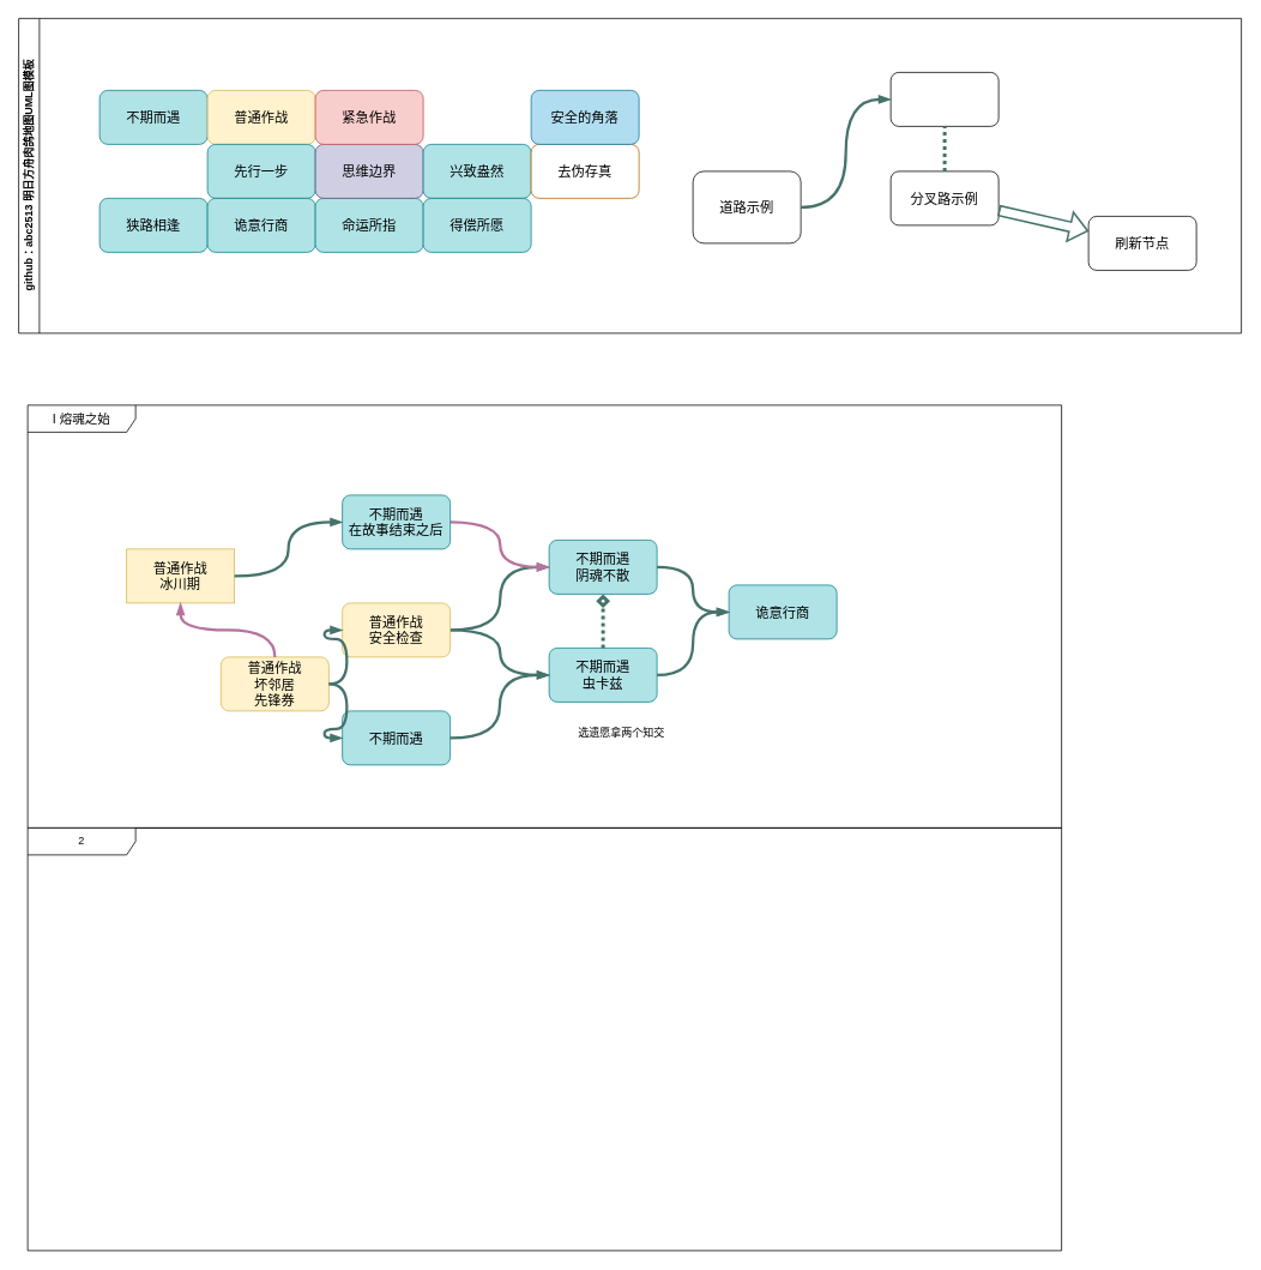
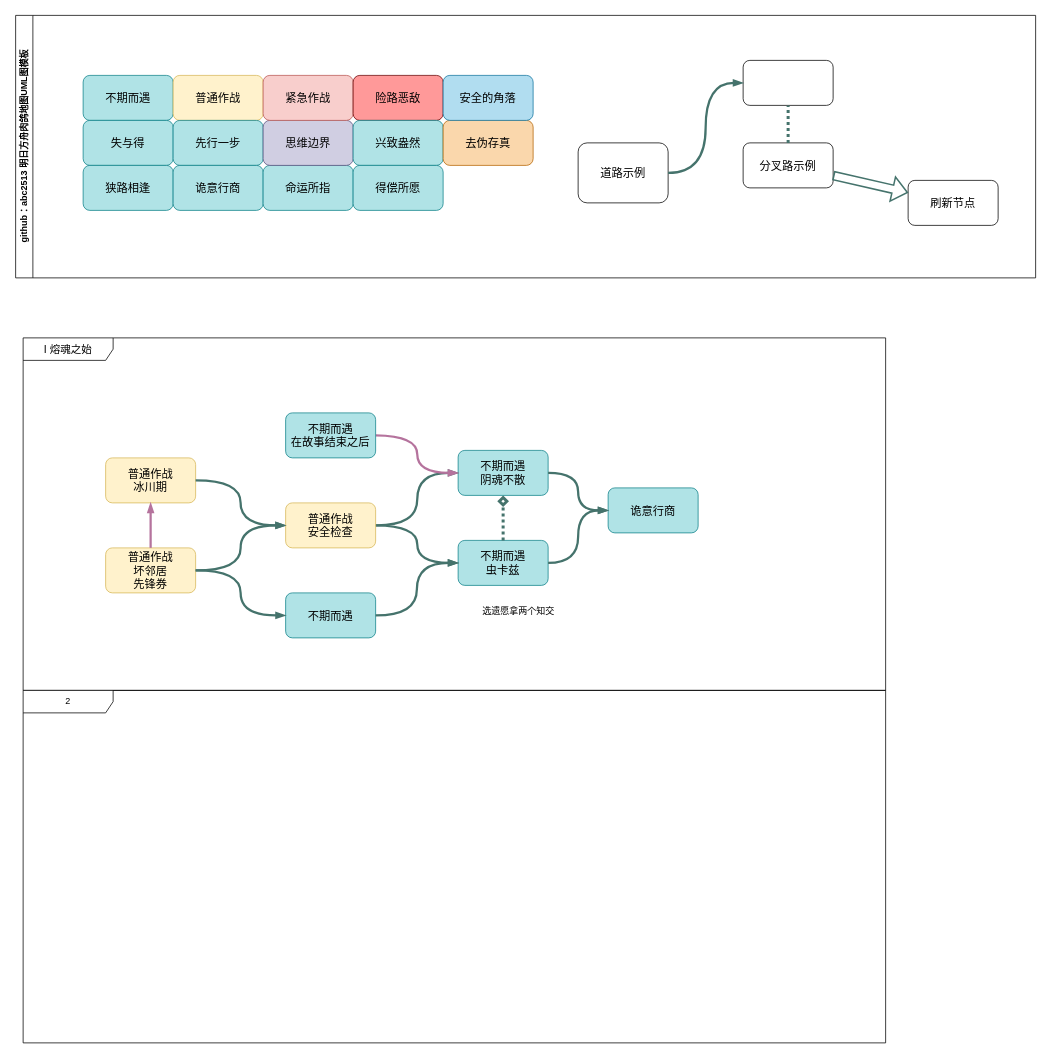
+ <mxCell id="28" value="险路恶敌" style="rounded=1;whiteSpace=wrap;html=1;fontSize=15;fillColor=#FF9999;strokeColor=#660000;" parent="18" vertex="1"><mxGeometry x="450" y="80" width="120" height="60" as="geometry" /></mxCell>
+ <mxCell id="21" value="失与得" style="rounded=1;whiteSpace=wrap;html=1;fontSize=15;fillColor=#b0e3e6;strokeColor=#0e8088;" parent="18" vertex="1"><mxGeometry x="90" y="140" width="120" height="60" as="geometry" /></mxCell>
- <mxCell id="31" value="去伪存真" style="rounded=1;whiteSpace=wrap;html=1;fontSize=15;fillColor=#ffffff;strokeColor=#b46504;" parent="18" vertex="1"><mxGeometry x="570" y="140" width="120" height="60" as="geometry" /></mxCell>
+ <mxCell id="31" value="去伪存真" style="rounded=1;whiteSpace=wrap;html=1;fontSize=15;fillColor=#fad7ac;strokeColor=#b46504;" parent="18" vertex="1"><mxGeometry x="570" y="140" width="120" height="60" as="geometry" /></mxCell>
- <mxCell id="9" style="edgeStyle=orthogonalEdgeStyle;rounded=0;orthogonalLoop=1;jettySize=auto;html=1;endArrow=blockThin;endFill=1;strokeWidth=3;strokeColor=#45736C;curved=1;entryX=0;entryY=0.5;entryDx=0;entryDy=0;" parent="1" source="3" target="40" edge="1"><mxGeometry relative="1" as="geometry"><mxPoint x="380" y="580" as="targetPoint" /></mxGeometry></mxCell>
+ <mxCell id="9" style="edgeStyle=orthogonalEdgeStyle;rounded=0;orthogonalLoop=1;jettySize=auto;html=1;endArrow=blockThin;endFill=1;strokeWidth=3;strokeColor=#45736C;curved=1;" parent="1" source="3" target="41" edge="1"><mxGeometry relative="1" as="geometry"><mxPoint x="380" y="580" as="targetPoint" /></mxGeometry></mxCell>
- <mxCell id="3" value="&lt;div&gt;普通作战&lt;/div&gt;冰川期" style="whiteSpace=wrap;html=1;fillColor=#fff2cc;strokeColor=#d6b656;fontSize=15;rounded=0;" parent="1" vertex="1"><mxGeometry x="140" y="610" width="120" height="60" as="geometry" /></mxCell>
+ <mxCell id="3" value="&lt;div&gt;普通作战&lt;/div&gt;冰川期" style="rounded=1;whiteSpace=wrap;html=1;fillColor=#fff2cc;strokeColor=#d6b656;fontSize=15;" parent="1" vertex="1"><mxGeometry x="140" y="610" width="120" height="60" as="geometry" /></mxCell>
- <mxCell id="4" value="&lt;div&gt;普通作战&lt;/div&gt;&lt;div&gt;坏邻居&lt;/div&gt;&lt;div&gt;先锋券&lt;br&gt;&lt;/div&gt;" style="rounded=1;whiteSpace=wrap;html=1;fillColor=#fff2cc;strokeColor=#d6b656;fontSize=15;" parent="1" vertex="1"><mxGeometry x="245" y="730" width="120" height="60" as="geometry" /></mxCell>
+ <mxCell id="4" value="&lt;div&gt;普通作战&lt;/div&gt;&lt;div&gt;坏邻居&lt;/div&gt;&lt;div&gt;先锋券&lt;br&gt;&lt;/div&gt;" style="rounded=1;whiteSpace=wrap;html=1;fillColor=#fff2cc;strokeColor=#d6b656;fontSize=15;" parent="1" vertex="1"><mxGeometry x="140" y="730" width="120" height="60" as="geometry" /></mxCell>
